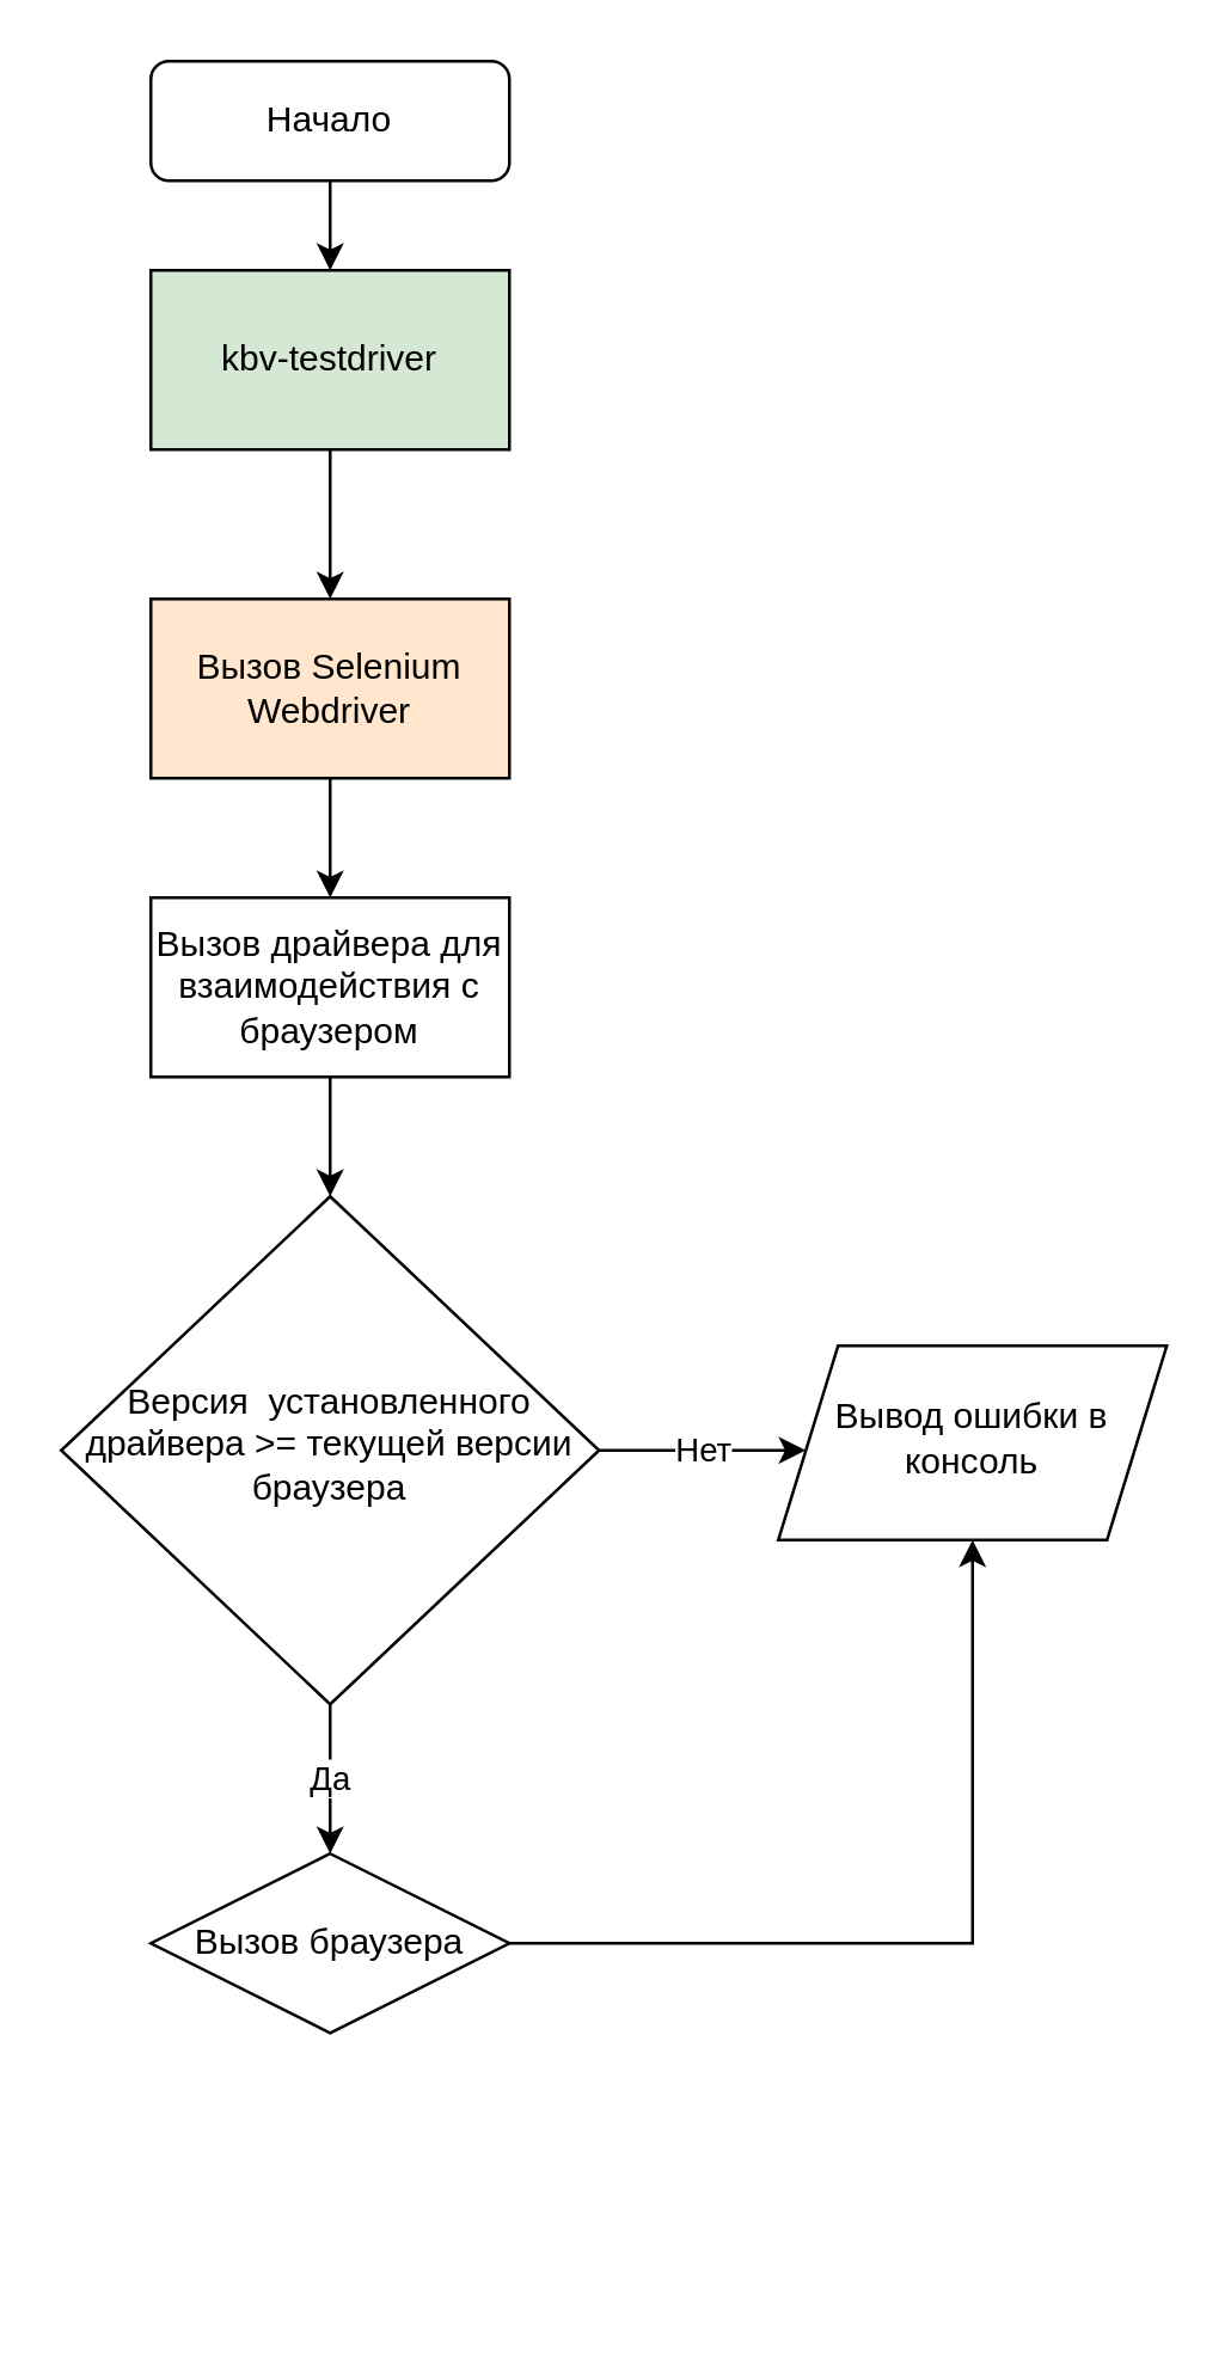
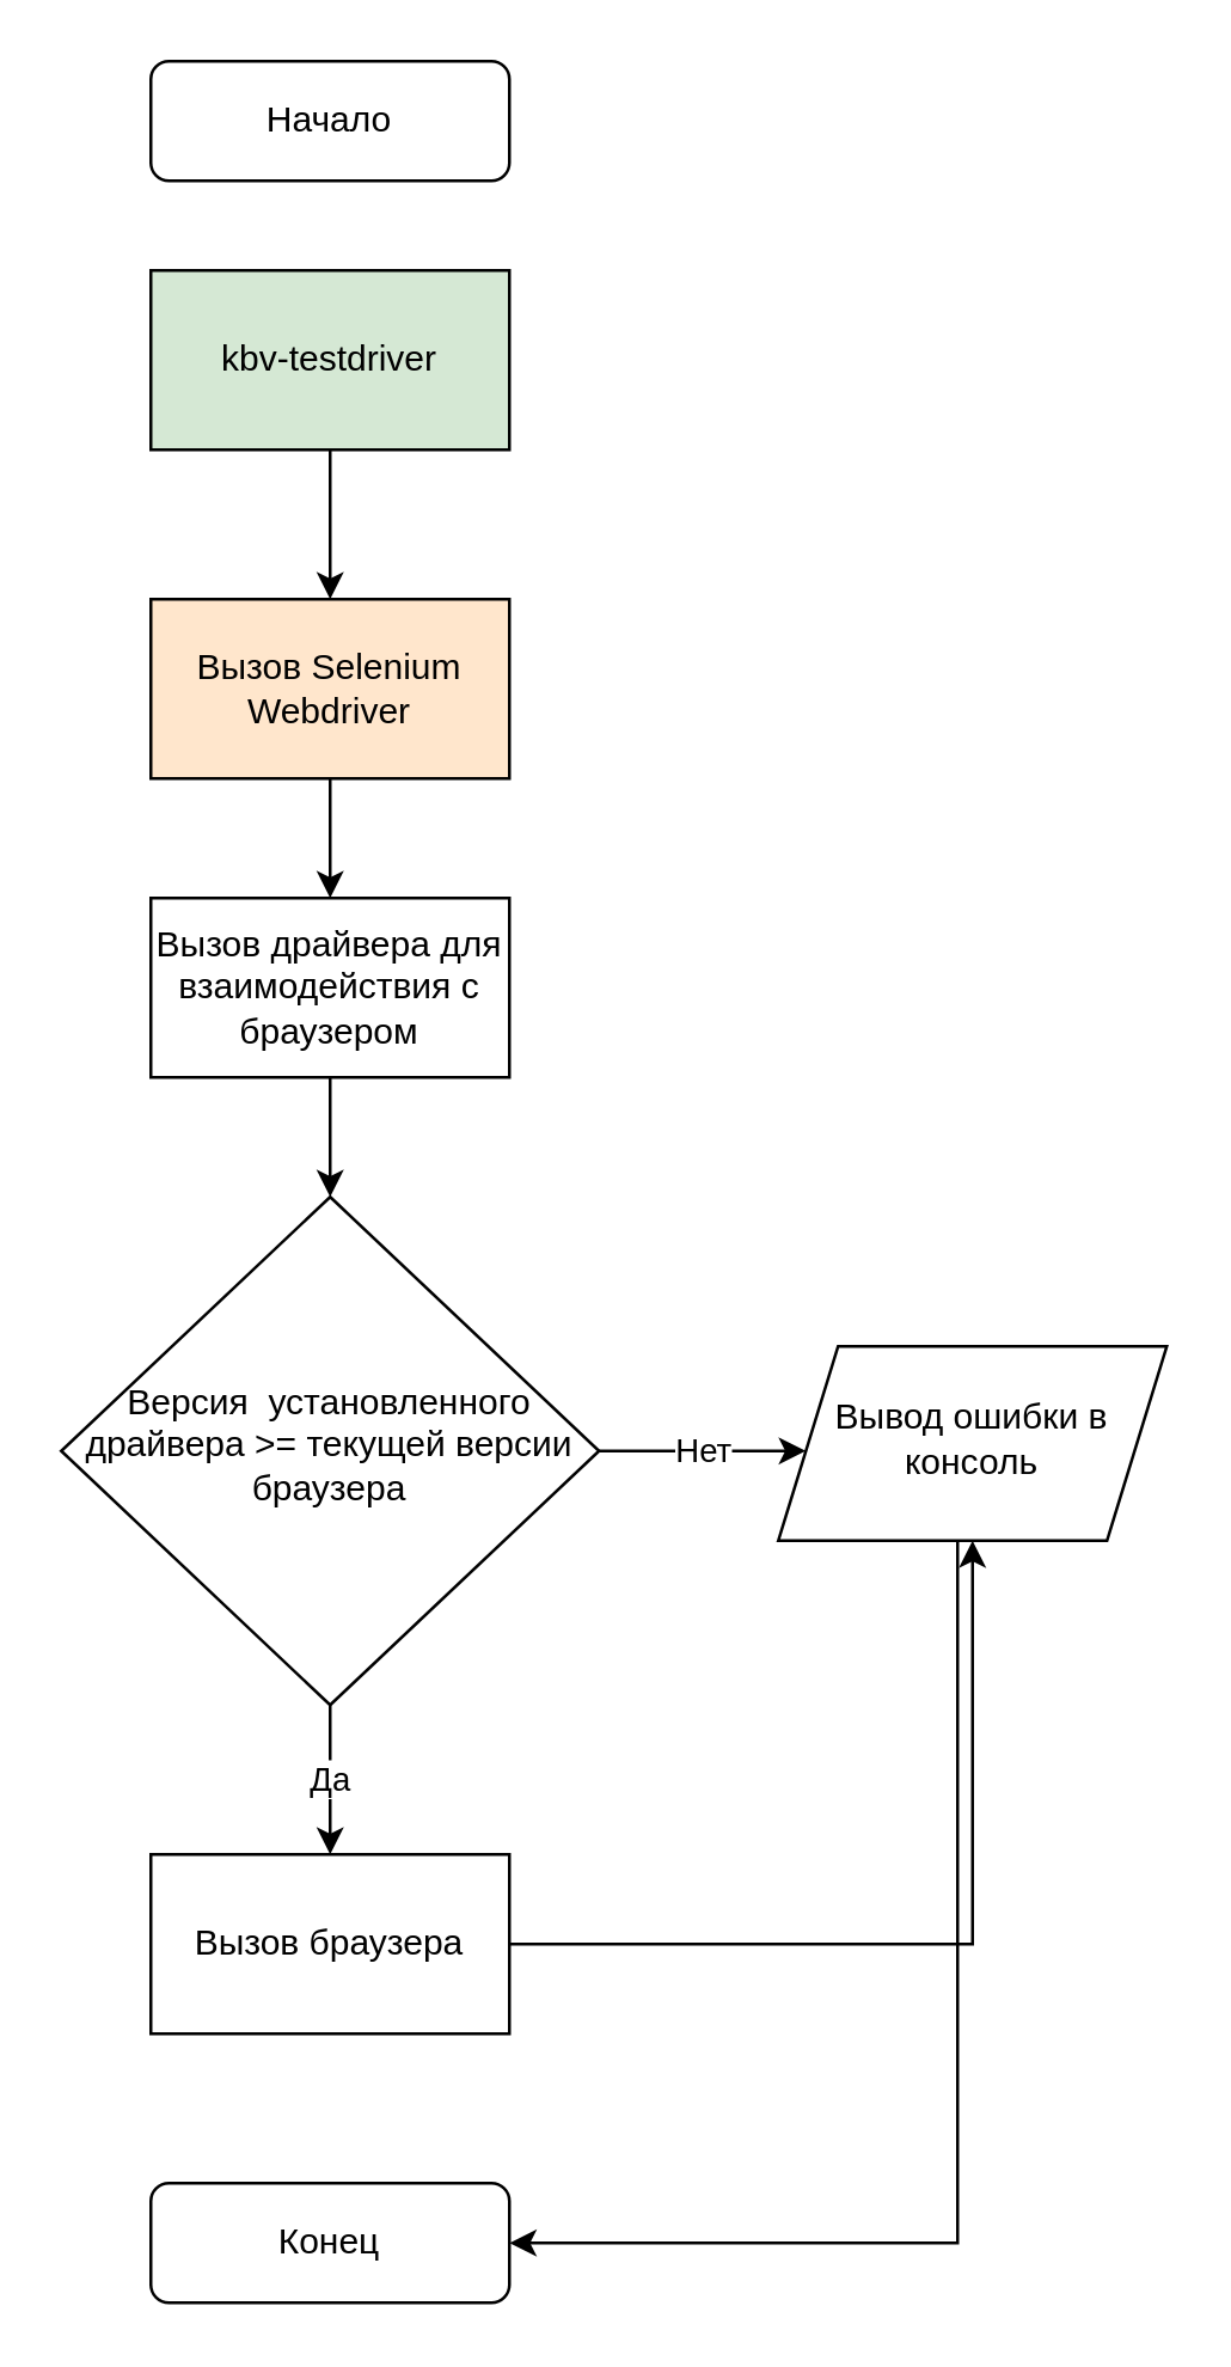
- <mxCell id="2" value="" style="edgeStyle=orthogonalEdgeStyle;rounded=0;orthogonalLoop=1;jettySize=auto;html=1;" edge="1" parent="1" source="3" target="9"><mxGeometry relative="1" as="geometry" /></mxCell>
- <mxCell id="15" value="Вызов браузера" style="rhombus;whiteSpace=wrap;html=1;" vertex="1" parent="1"><mxGeometry x="50" y="620" width="120" height="60" as="geometry" /></mxCell>
+ <mxCell id="15" value="Вызов браузера" style="whiteSpace=wrap;html=1;rounded=0;" vertex="1" parent="1"><mxGeometry x="50" y="620" width="120" height="60" as="geometry" /></mxCell>
+ <mxCell id="7" value="Конец" style="rounded=1;whiteSpace=wrap;html=1;fontSize=12;glass=0;strokeWidth=1;shadow=0;" parent="1" vertex="1"><mxGeometry x="50" y="730" width="120" height="40" as="geometry" /></mxCell>
+ <mxCell id="16" style="edgeStyle=orthogonalEdgeStyle;rounded=0;orthogonalLoop=1;jettySize=auto;html=1;entryX=1;entryY=0.5;entryDx=0;entryDy=0;" edge="1" parent="1" source="17" target="7"><mxGeometry relative="1" as="geometry"><Array as="points"><mxPoint x="320" y="750" /></Array></mxGeometry></mxCell>
